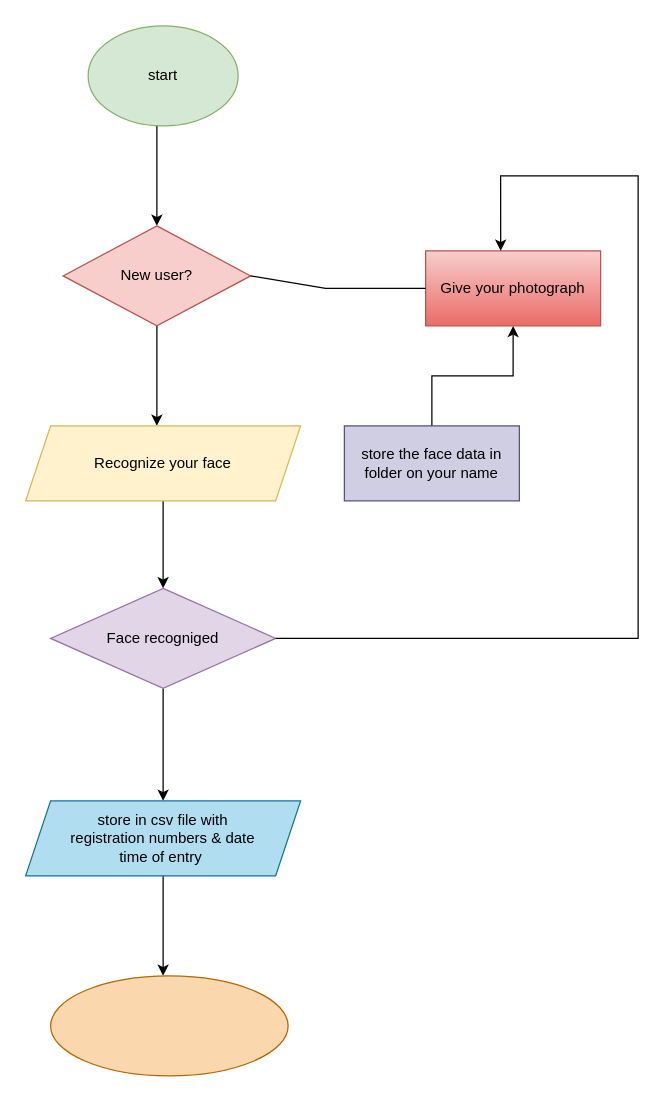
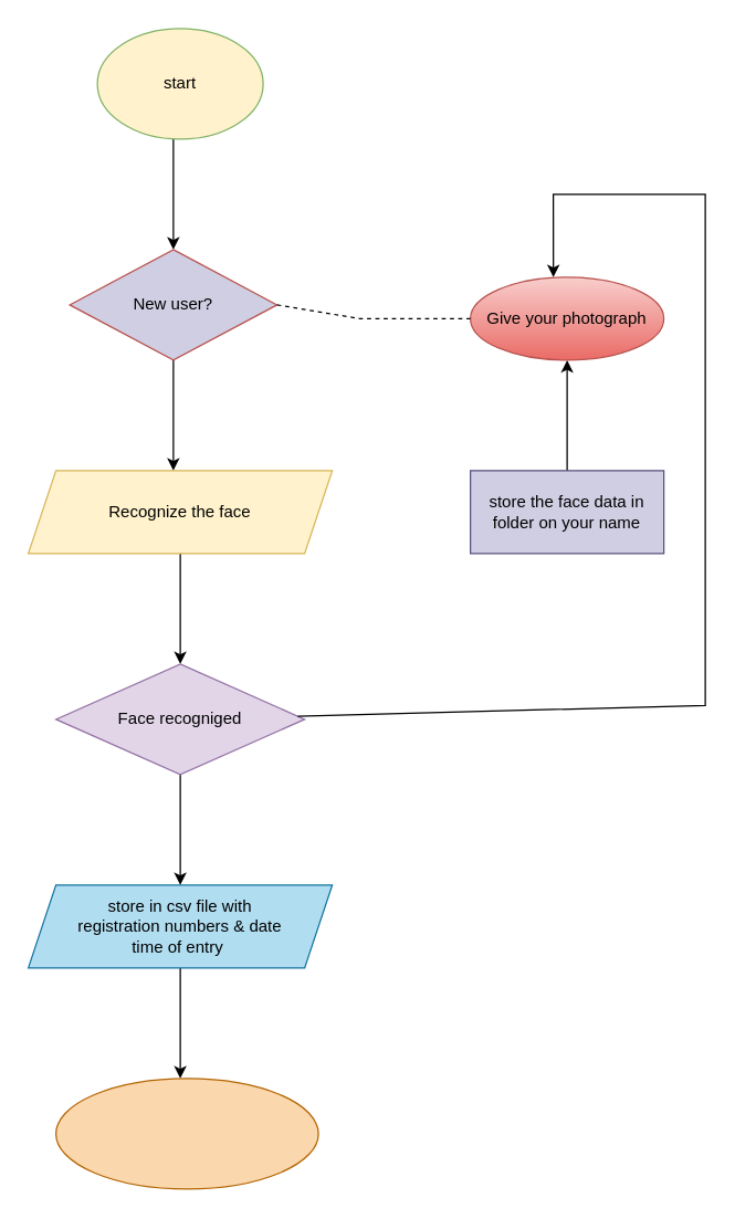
- <mxCell id="17" value="start" style="ellipse;whiteSpace=wrap;html=1;fillColor=#d5e8d4;strokeColor=#82b366;" vertex="1" parent="1"><mxGeometry x="70" y="20" width="120" height="80" as="geometry" /></mxCell>
+ <mxCell id="17" value="start" style="ellipse;whiteSpace=wrap;html=1;fillColor=#fff2cc;strokeColor=#82b366;" vertex="1" parent="1"><mxGeometry x="70" y="20" width="120" height="80" as="geometry" /></mxCell>
- <mxCell id="4" value="New user?" style="rhombus;whiteSpace=wrap;html=1;fillColor=#f8cecc;strokeColor=#b85450;" vertex="1" parent="1"><mxGeometry x="50" y="180" width="150" height="80" as="geometry" /></mxCell>
+ <mxCell id="4" value="New user?" style="rhombus;whiteSpace=wrap;html=1;fillColor=#d0cee2;strokeColor=#b85450;" vertex="1" parent="1"><mxGeometry x="50" y="180" width="150" height="80" as="geometry" /></mxCell>
- <mxCell id="16" value="" style="endArrow=none;html=1;rounded=0;exitX=1;exitY=0.5;exitDx=0;exitDy=0;entryX=0;entryY=0.5;entryDx=0;entryDy=0;" edge="1" parent="1" source="4" target="14"><mxGeometry width="50" height="50" relative="1" as="geometry"><mxPoint x="300" y="430" as="sourcePoint" /><mxPoint x="320" y="260" as="targetPoint" /><Array as="points"><mxPoint x="260" y="230" /></Array></mxGeometry></mxCell>
+ <mxCell id="16" value="" style="endArrow=none;html=1;rounded=0;exitX=1;exitY=0.5;exitDx=0;exitDy=0;entryX=0;entryY=0.5;entryDx=0;entryDy=0;dashed=1;" edge="1" parent="1" source="4" target="14"><mxGeometry width="50" height="50" relative="1" as="geometry"><mxPoint x="300" y="430" as="sourcePoint" /><mxPoint x="320" y="260" as="targetPoint" /><Array as="points"><mxPoint x="260" y="230" /></Array></mxGeometry></mxCell>
- <mxCell id="14" value="Give your photograph" style="rounded=0;whiteSpace=wrap;html=1;fillColor=#f8cecc;gradientColor=#ea6b66;strokeColor=#b85450;" vertex="1" parent="1"><mxGeometry x="340" y="200" width="140" height="60" as="geometry" /></mxCell>
+ <mxCell id="14" value="Give your photograph" style="ellipse;whiteSpace=wrap;html=1;fillColor=#f8cecc;gradientColor=#ea6b66;strokeColor=#b85450;" vertex="1" parent="1"><mxGeometry x="340" y="200" width="140" height="60" as="geometry" /></mxCell>
- <mxCell id="6" value="Recognize your face" style="shape=parallelogram;perimeter=parallelogramPerimeter;whiteSpace=wrap;html=1;fixedSize=1;fillColor=#fff2cc;strokeColor=#d6b656;" vertex="1" parent="1"><mxGeometry x="20" y="340" width="220" height="60" as="geometry" /></mxCell>
+ <mxCell id="6" value="Recognize the face" style="shape=parallelogram;perimeter=parallelogramPerimeter;whiteSpace=wrap;html=1;fixedSize=1;fillColor=#fff2cc;strokeColor=#d6b656;" vertex="1" parent="1"><mxGeometry x="20" y="340" width="220" height="60" as="geometry" /></mxCell>
- <mxCell id="13" value="store the face data in folder on your name" style="rounded=0;whiteSpace=wrap;html=1;fillColor=#d0cee2;strokeColor=#56517e;" vertex="1" parent="1"><mxGeometry x="275" y="340" width="140" height="60" as="geometry" /></mxCell>
+ <mxCell id="13" value="store the face data in folder on your name" style="rounded=0;whiteSpace=wrap;html=1;fillColor=#d0cee2;strokeColor=#56517e;" vertex="1" parent="1"><mxGeometry x="340" y="340" width="140" height="60" as="geometry" /></mxCell>
- <mxCell id="8" value="Face recogniged" style="rhombus;whiteSpace=wrap;html=1;fillColor=#e1d5e7;strokeColor=#9673a6;" vertex="1" parent="1"><mxGeometry x="40" y="470" width="180" height="80" as="geometry" /></mxCell>
+ <mxCell id="8" value="Face recogniged" style="rhombus;whiteSpace=wrap;html=1;fillColor=#e1d5e7;strokeColor=#9673a6;" vertex="1" parent="1"><mxGeometry x="40" y="480" width="180" height="80" as="geometry" /></mxCell>
